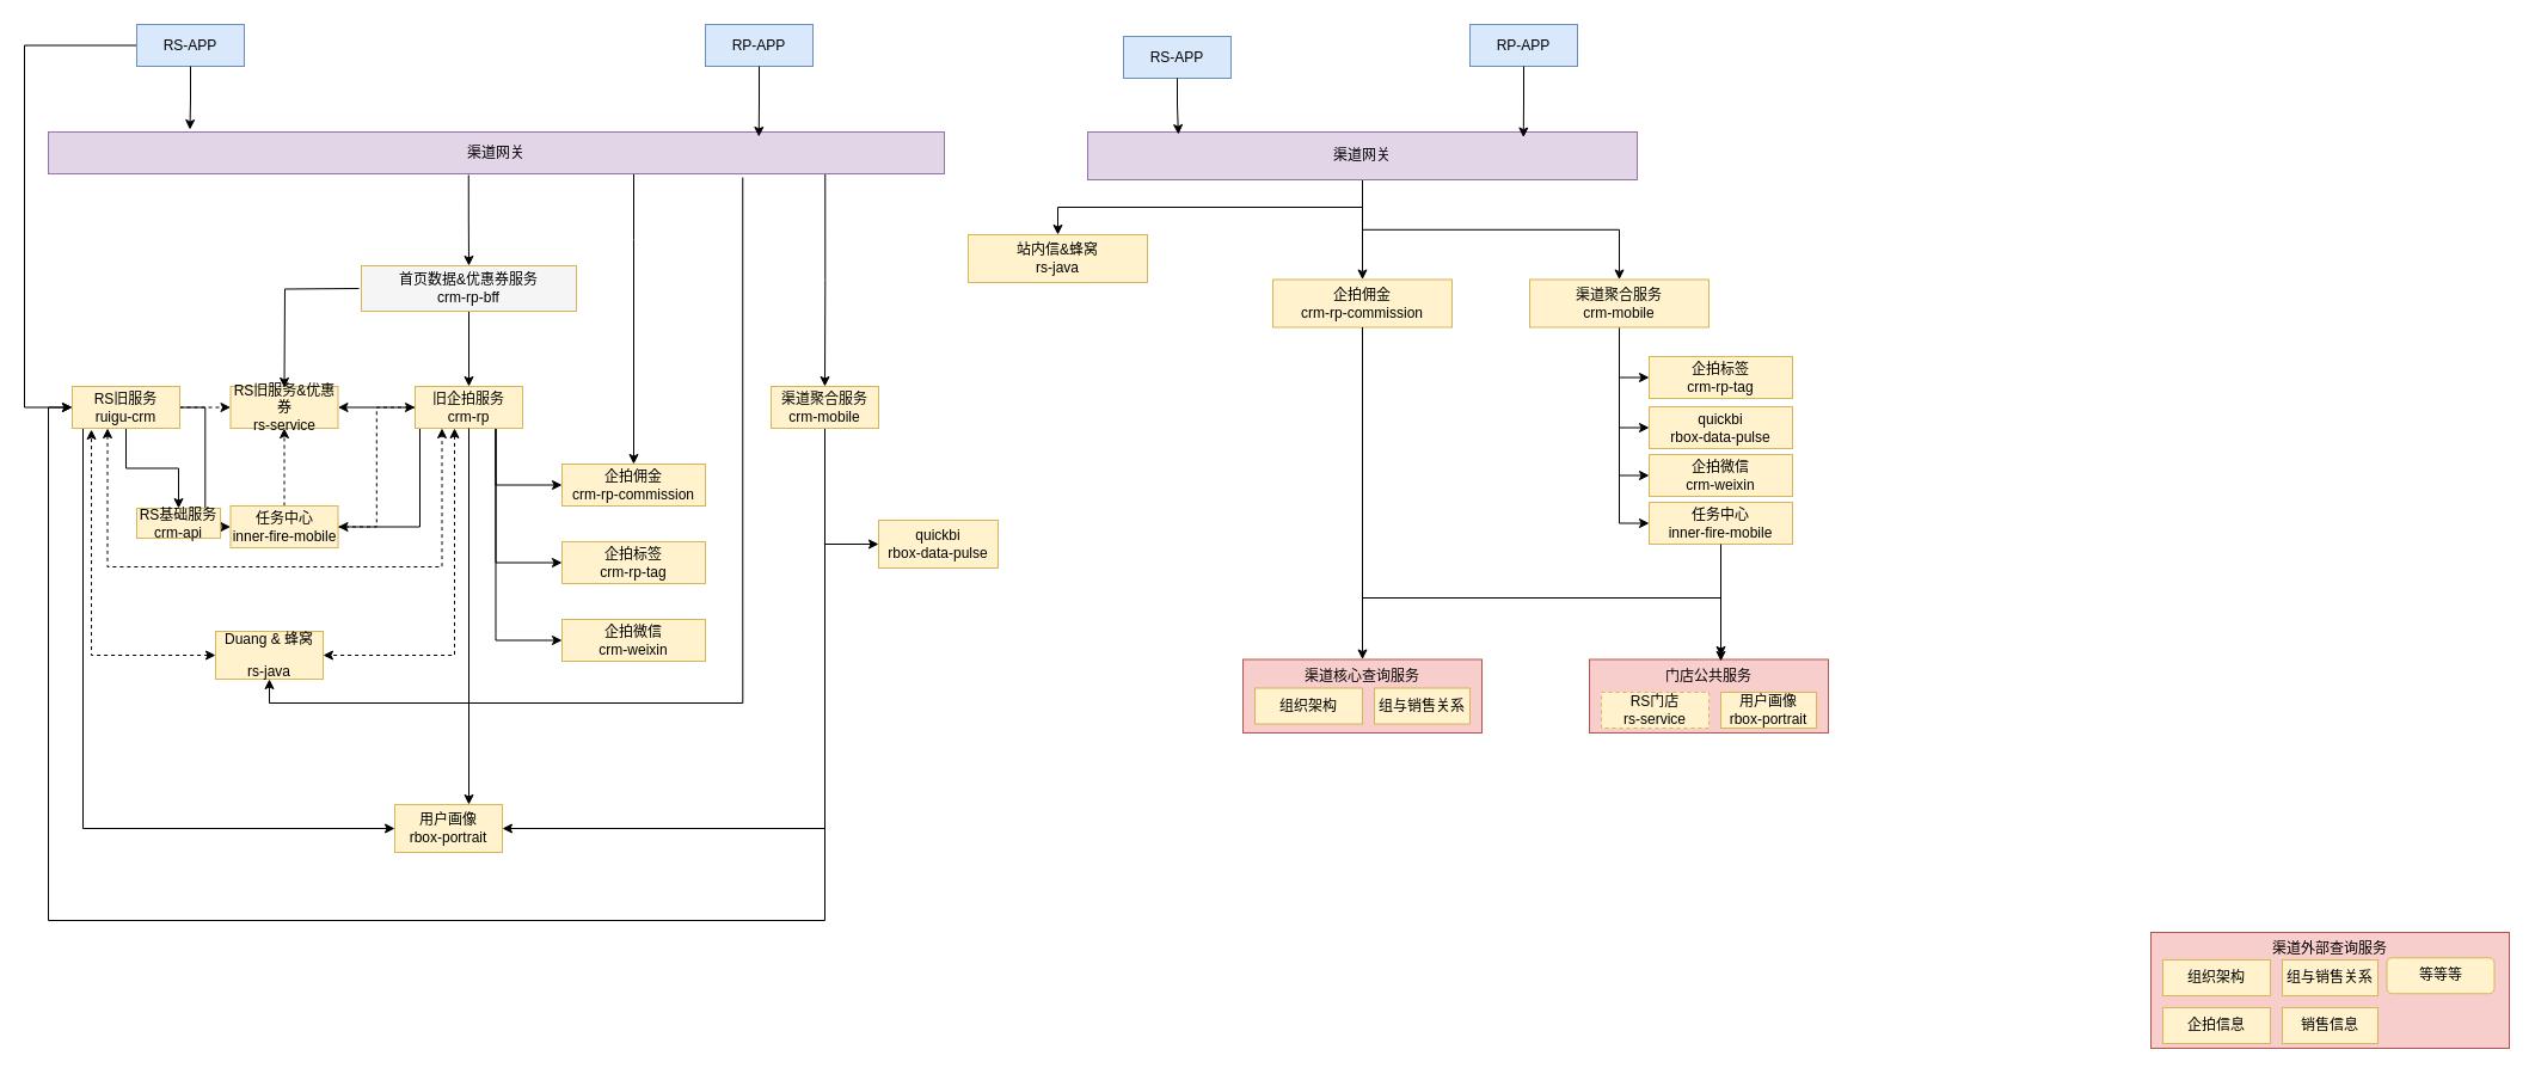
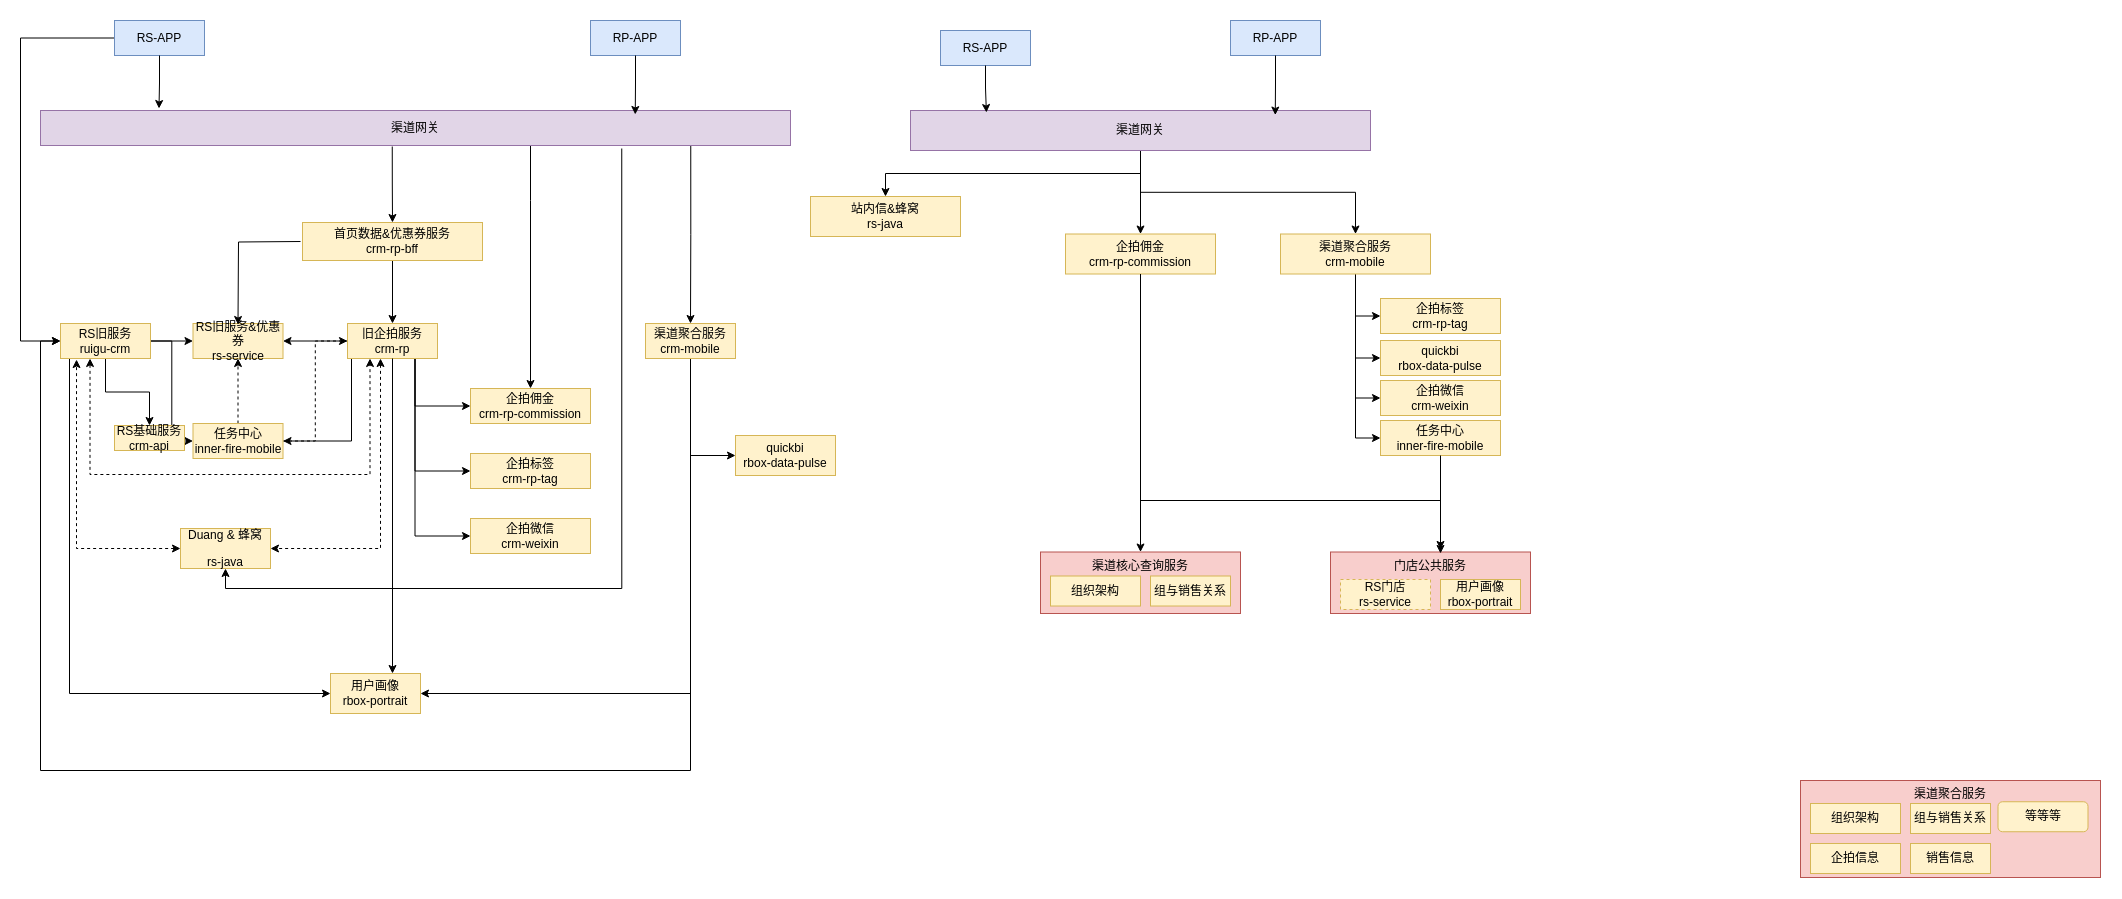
- <mxCell id="11" value="&lt;div&gt;首页数据&amp;amp;优惠券服务&lt;/div&gt;crm-rp-bff" style="rounded=0;whiteSpace=wrap;html=1;fillColor=#f5f5f5;strokeColor=#d6b656;fontFamily=Helvetica;labelBackgroundColor=none;fontSize=12;" parent="1" vertex="1"><mxGeometry x="302" y="222" width="180" height="38" as="geometry" /></mxCell>
+ <mxCell id="11" value="&lt;div&gt;首页数据&amp;amp;优惠券服务&lt;/div&gt;crm-rp-bff" style="rounded=0;whiteSpace=wrap;html=1;fillColor=#fff2cc;strokeColor=#d6b656;fontFamily=Helvetica;labelBackgroundColor=none;fontSize=12;" parent="1" vertex="1"><mxGeometry x="302" y="222" width="180" height="38" as="geometry" /></mxCell>
- <mxCell id="23" style="edgeStyle=orthogonalEdgeStyle;rounded=0;orthogonalLoop=1;jettySize=auto;html=1;entryX=0;entryY=0.5;entryDx=0;entryDy=0;dashed=1;" parent="1" source="28" target="29" edge="1"><mxGeometry relative="1" as="geometry" /></mxCell>
+ <mxCell id="23" style="edgeStyle=orthogonalEdgeStyle;rounded=0;orthogonalLoop=1;jettySize=auto;html=1;entryX=0;entryY=0.5;entryDx=0;entryDy=0;" parent="1" source="28" target="29" edge="1"><mxGeometry relative="1" as="geometry" /></mxCell>
- <mxCell id="60" value="渠道外部查询服务" style="rounded=0;whiteSpace=wrap;html=1;fillColor=#f8cecc;strokeColor=#b85450;fontFamily=Helvetica;labelBackgroundColor=none;fontSize=12;verticalAlign=top;" parent="1" vertex="1"><mxGeometry x="1800" y="780" width="300" height="97" as="geometry" /></mxCell>
+ <mxCell id="60" value="渠道聚合服务" style="rounded=0;whiteSpace=wrap;html=1;fillColor=#f8cecc;strokeColor=#b85450;fontFamily=Helvetica;labelBackgroundColor=none;fontSize=12;verticalAlign=top;" parent="1" vertex="1"><mxGeometry x="1800" y="780" width="300" height="97" as="geometry" /></mxCell>
